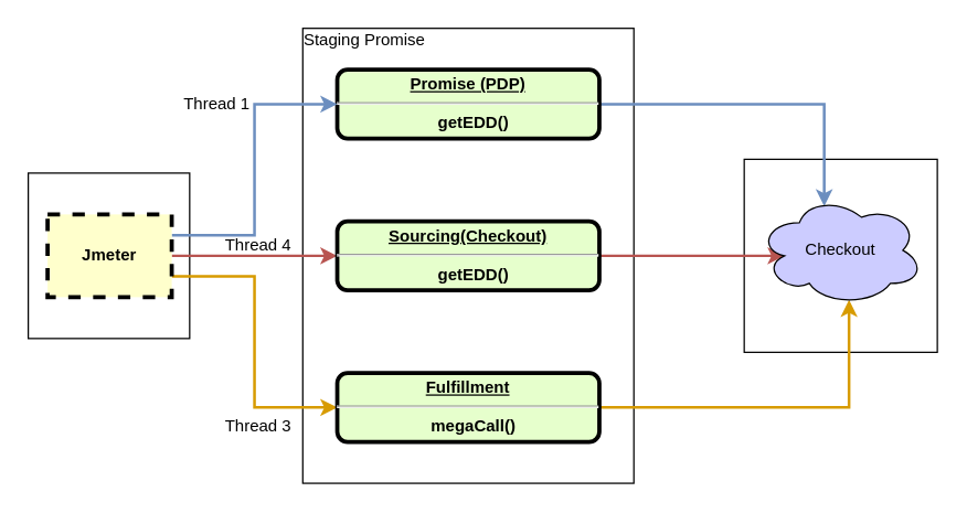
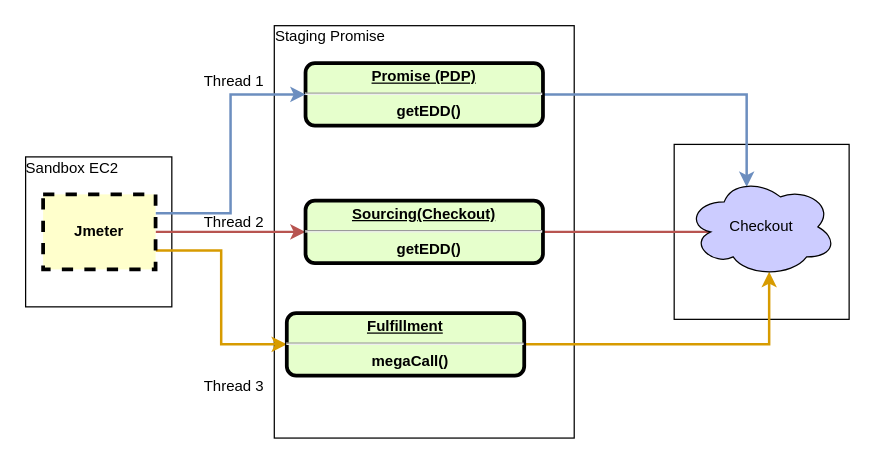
- <mxCell id="18" value="Thread 1" style="text;spacingTop=-5;align=center" vertex="1" parent="1"><mxGeometry x="125" y="66" width="64" height="20" as="geometry" /></mxCell>
+ <mxCell id="18" value="Thread 1" style="text;spacingTop=-5;align=center" vertex="1" parent="1"><mxGeometry x="155" y="56" width="64" height="20" as="geometry" /></mxCell>
+ <mxCell id="11" value="Sandbox EC2" style="text;spacingTop=-5;align=center" parent="1" vertex="1"><mxGeometry x="20" y="125" width="75" height="20" as="geometry" /></mxCell>
- <mxCell id="20" value="Thread 4" style="text;spacingTop=-5;align=center" vertex="1" parent="1"><mxGeometry x="155" y="169" width="64" height="20" as="geometry" /></mxCell>
+ <mxCell id="20" value="Thread 2" style="text;spacingTop=-5;align=center" vertex="1" parent="1"><mxGeometry x="155" y="169" width="64" height="20" as="geometry" /></mxCell>
- <mxCell id="12" style="edgeStyle=orthogonalEdgeStyle;rounded=0;orthogonalLoop=1;jettySize=auto;html=1;exitX=1;exitY=0.5;exitDx=0;exitDy=0;entryX=0.16;entryY=0.55;entryDx=0;entryDy=0;entryPerimeter=0;fillColor=#f8cecc;strokeColor=#b85450;strokeWidth=2;" edge="1" parent="1" source="13" target="16"><mxGeometry relative="1" as="geometry" /></mxCell>
+ <mxCell id="12" style="edgeStyle=orthogonalEdgeStyle;rounded=0;orthogonalLoop=1;jettySize=auto;html=1;exitX=1;exitY=0.5;exitDx=0;exitDy=0;entryX=0.16;entryY=0.55;entryDx=0;entryDy=0;entryPerimeter=0;fillColor=#f8cecc;strokeColor=#b85450;strokeWidth=2;endArrow=none;" edge="1" parent="1" source="13" target="16"><mxGeometry relative="1" as="geometry" /></mxCell>
- <mxCell id="15" value="&lt;p style=&quot;margin: 0px; margin-top: 4px; text-align: center; text-decoration: underline;&quot;&gt;&lt;strong&gt;&lt;strong&gt;Fulfillment&lt;/strong&gt;&lt;br&gt;&lt;/strong&gt;&lt;/p&gt;&lt;hr&gt;&lt;p style=&quot;margin: 0px; margin-left: 8px;&quot;&gt;megaCall()&lt;/p&gt;" style="verticalAlign=middle;align=center;overflow=fill;fontSize=12;fontFamily=Helvetica;html=1;rounded=1;fontStyle=1;strokeWidth=3;fillColor=#E6FFCC" vertex="1" parent="1"><mxGeometry x="244" y="270" width="190" height="50" as="geometry" /></mxCell>
+ <mxCell id="15" value="&lt;p style=&quot;margin: 0px; margin-top: 4px; text-align: center; text-decoration: underline;&quot;&gt;&lt;strong&gt;&lt;strong&gt;Fulfillment&lt;/strong&gt;&lt;br&gt;&lt;/strong&gt;&lt;/p&gt;&lt;hr&gt;&lt;p style=&quot;margin: 0px; margin-left: 8px;&quot;&gt;megaCall()&lt;/p&gt;" style="verticalAlign=middle;align=center;overflow=fill;fontSize=12;fontFamily=Helvetica;html=1;rounded=1;fontStyle=1;strokeWidth=3;fillColor=#E6FFCC" vertex="1" parent="1"><mxGeometry x="229" y="250" width="190" height="50" as="geometry" /></mxCell>
